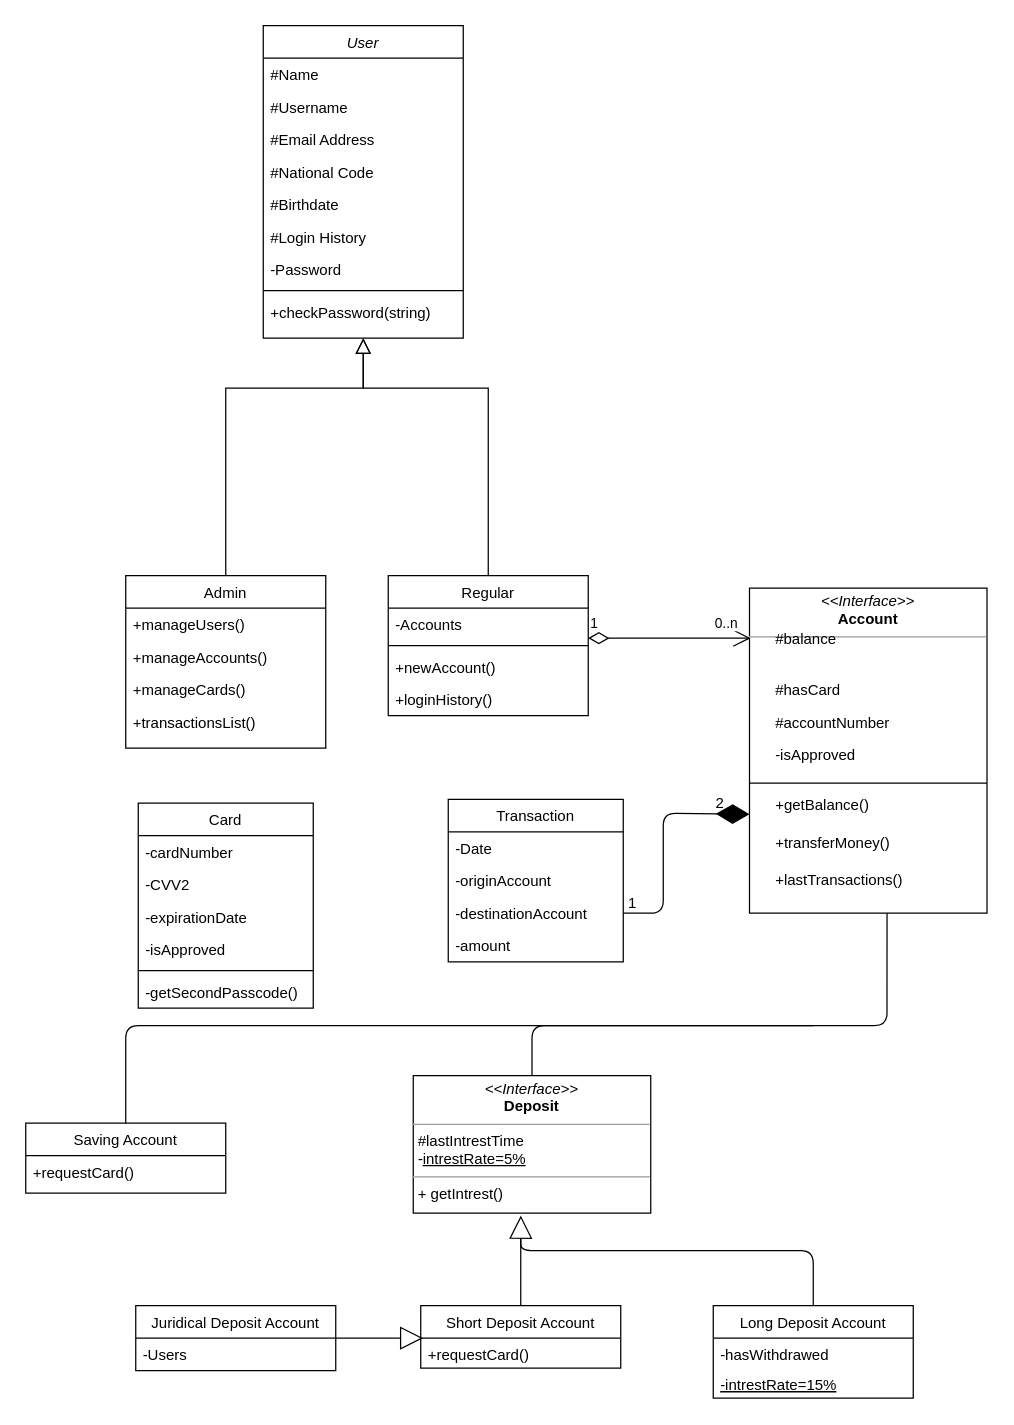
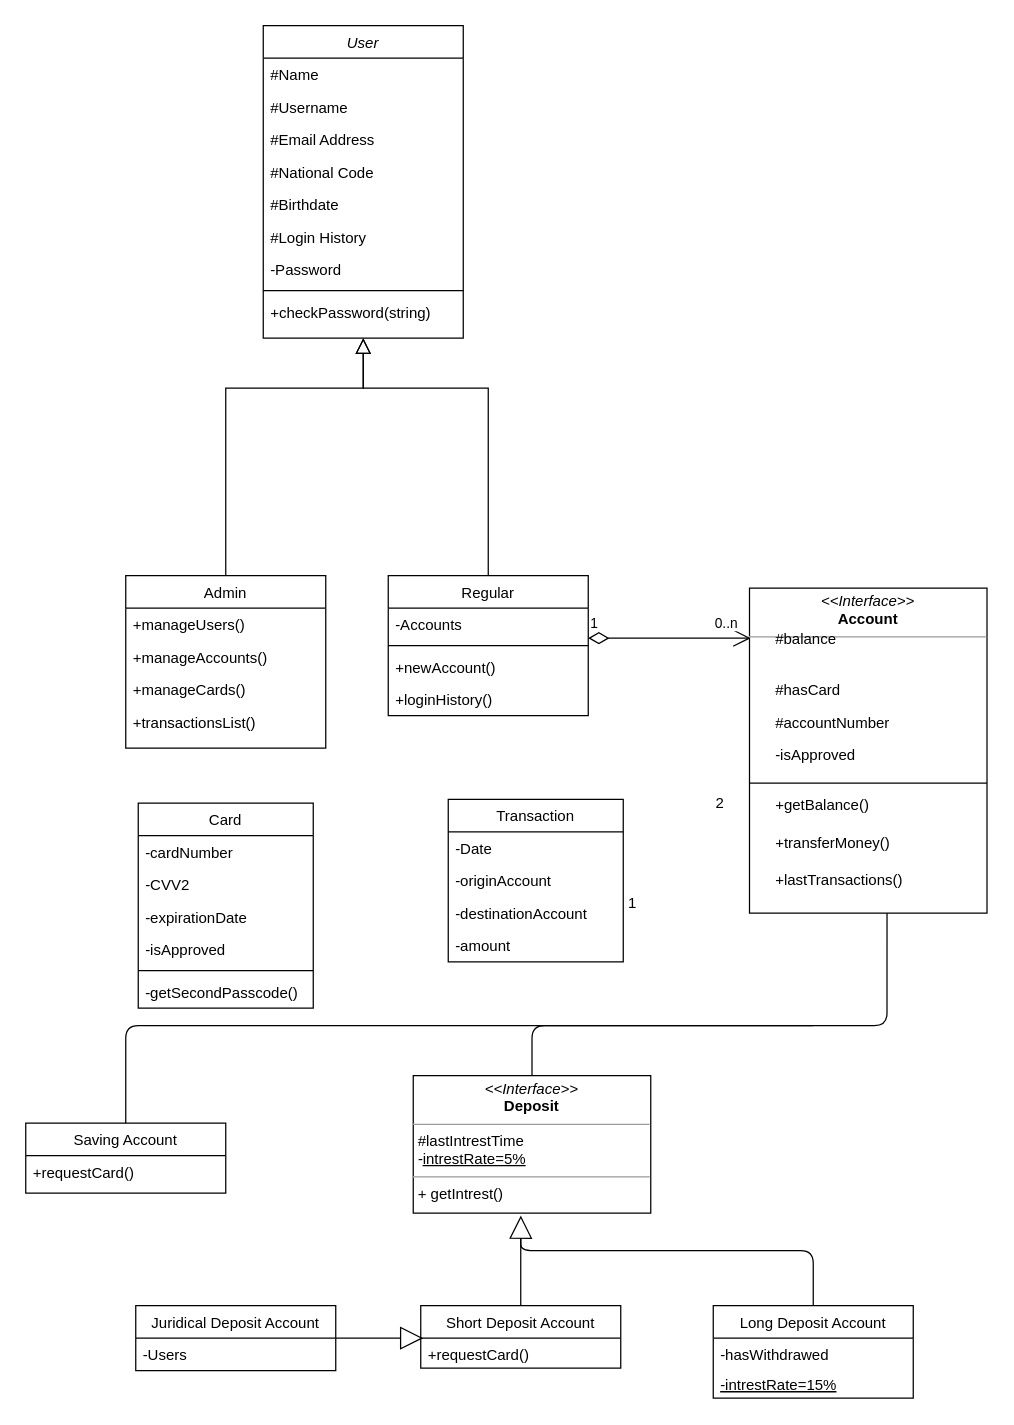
- <mxCell id="41" value="" style="endArrow=diamondThin;endFill=1;endSize=24;html=1;exitX=1;exitY=0.5;exitDx=0;exitDy=0;entryX=0;entryY=0.696;entryDx=0;entryDy=0;entryPerimeter=0;" edge="1" parent="1" source="39" target="50"><mxGeometry width="160" relative="1" as="geometry"><mxPoint x="500" y="700" as="sourcePoint" /><mxPoint x="620" y="650" as="targetPoint" /><Array as="points"><mxPoint x="530" y="730" /><mxPoint x="530" y="700" /><mxPoint x="530" y="650" /></Array></mxGeometry></mxCell>
